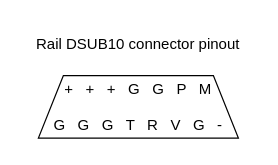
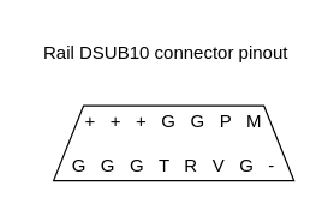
- <mxCell id="2" value="+&amp;nbsp;&amp;nbsp; + &amp;nbsp; + &amp;nbsp; G &amp;nbsp; G &amp;nbsp; P &amp;nbsp; M&lt;br&gt;&lt;br&gt;G&amp;nbsp;&amp;nbsp; G &amp;nbsp; G &amp;nbsp; T &amp;nbsp; R &amp;nbsp; V &amp;nbsp; G&amp;nbsp;&amp;nbsp; -" style="shape=trapezoid;perimeter=trapezoidPerimeter;whiteSpace=wrap;html=1;fixedSize=1;" vertex="1" parent="1"><mxGeometry x="30" y="60" width="160" height="50" as="geometry" /></mxCell>
+ <mxCell id="2" value="+&amp;nbsp;&amp;nbsp; + &amp;nbsp; + &amp;nbsp; G &amp;nbsp; G &amp;nbsp; P &amp;nbsp; M&lt;br&gt;&lt;br&gt;G&amp;nbsp;&amp;nbsp; G &amp;nbsp; G &amp;nbsp; T &amp;nbsp; R &amp;nbsp; V &amp;nbsp; G&amp;nbsp;&amp;nbsp; -" style="shape=trapezoid;perimeter=trapezoidPerimeter;whiteSpace=wrap;html=1;fixedSize=1;" vertex="1" parent="1"><mxGeometry x="35" y="70" width="160" height="50" as="geometry" /></mxCell>
